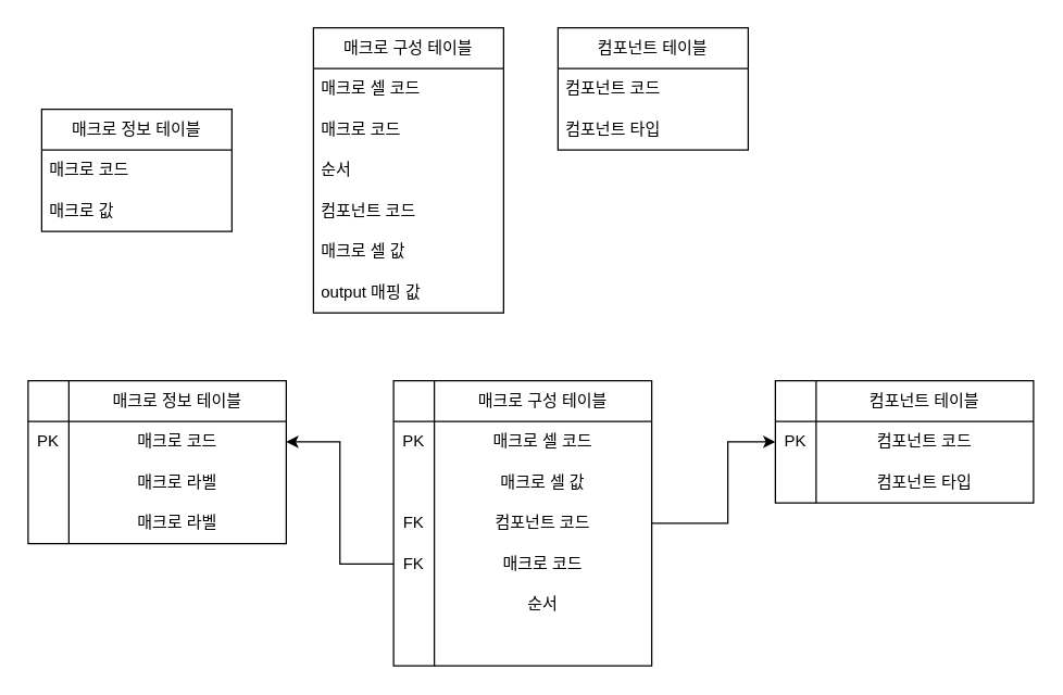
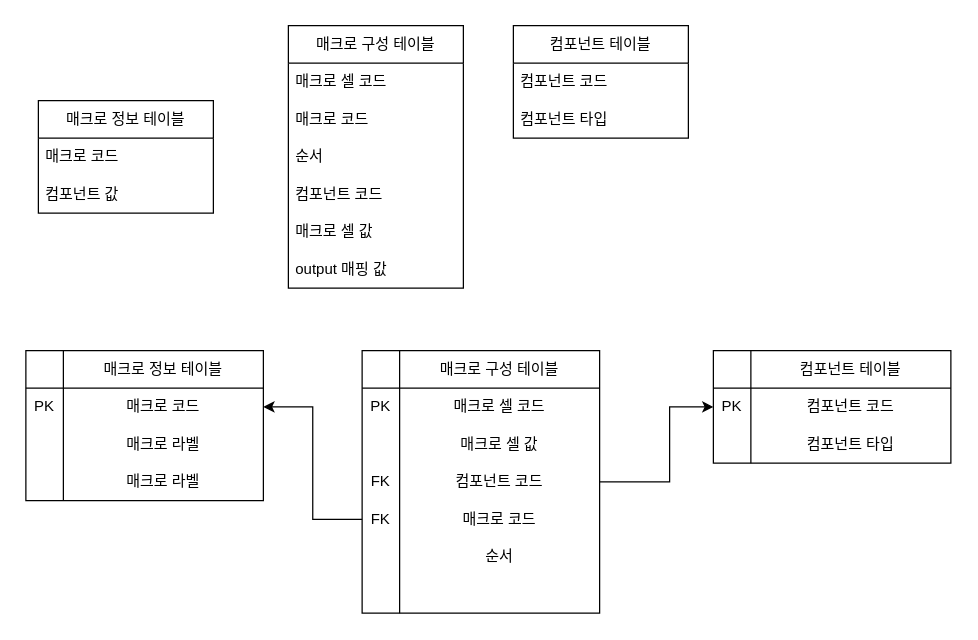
- <mxCell id="4" value="매크로 값" style="text;strokeColor=none;fillColor=none;align=left;verticalAlign=middle;spacingLeft=4;spacingRight=4;overflow=hidden;points=[[0,0.5],[1,0.5]];portConstraint=eastwest;rotatable=0;whiteSpace=wrap;html=1;" parent="2" vertex="1"><mxGeometry y="60" width="140" height="30" as="geometry" /></mxCell>
+ <mxCell id="4" value="컴포넌트 값" style="text;strokeColor=none;fillColor=none;align=left;verticalAlign=middle;spacingLeft=4;spacingRight=4;overflow=hidden;points=[[0,0.5],[1,0.5]];portConstraint=eastwest;rotatable=0;whiteSpace=wrap;html=1;" parent="2" vertex="1"><mxGeometry y="60" width="140" height="30" as="geometry" /></mxCell>
